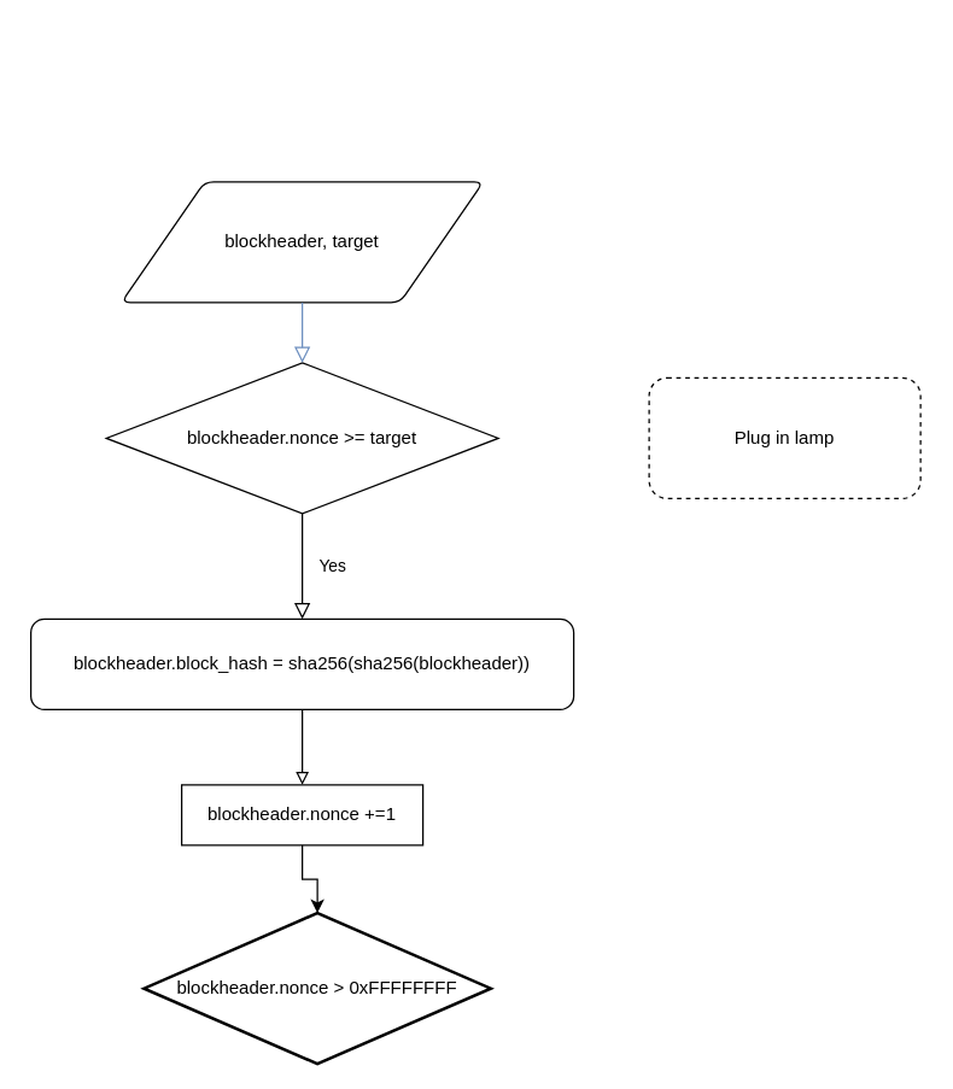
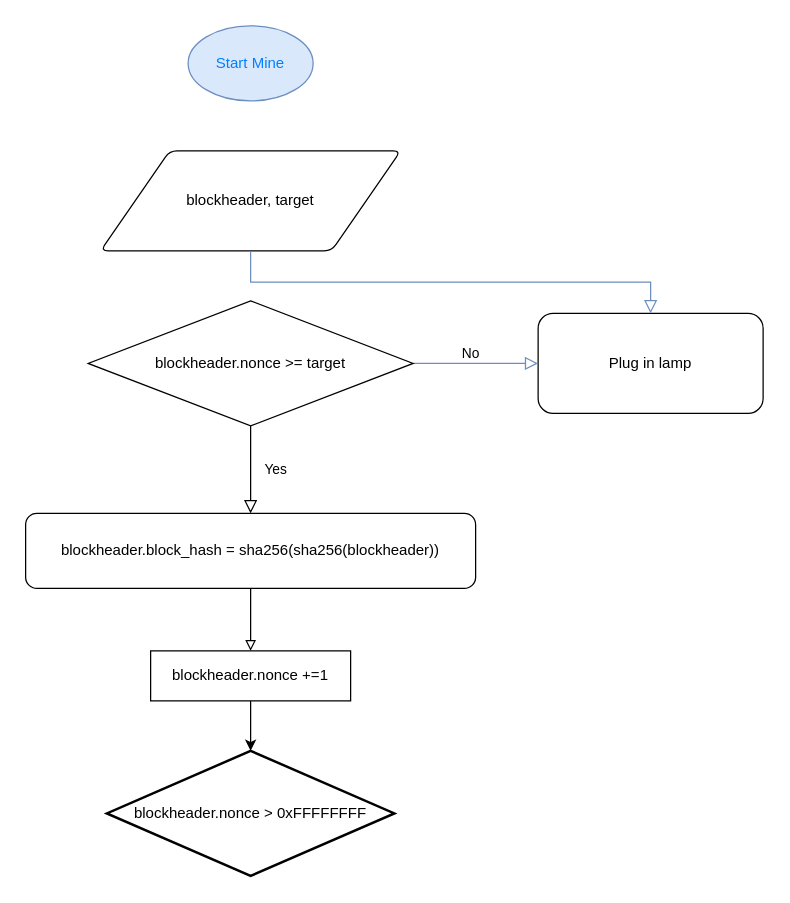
+ <mxCell id="6" value="&lt;font style=&quot;color: rgb(0, 127, 255);&quot;&gt;Start Mine&lt;/font&gt;" style="strokeWidth=1;html=1;shape=mxgraph.flowchart.start_1;whiteSpace=wrap;fillColor=#dae8fc;strokeColor=#6c8ebf;" vertex="1" parent="1"><mxGeometry x="150" y="20" width="100" height="60" as="geometry" /></mxCell>
- <mxCell id="11" style="edgeStyle=orthogonalEdgeStyle;rounded=0;orthogonalLoop=1;jettySize=auto;html=1;exitX=0.5;exitY=1;exitDx=0;exitDy=0;entryX=0.5;entryY=0;entryDx=0;entryDy=0;entryPerimeter=0;fillColor=#dae8fc;strokeColor=#6c8ebf;endArrow=block;endFill=0;endSize=8;" edge="1" parent="1" source="7" target="10"><mxGeometry relative="1" as="geometry" /></mxCell>
+ <mxCell id="11" style="edgeStyle=orthogonalEdgeStyle;rounded=0;orthogonalLoop=1;jettySize=auto;html=1;exitX=0.5;exitY=1;exitDx=0;exitDy=0;fillColor=#dae8fc;strokeColor=#6c8ebf;endArrow=block;endFill=0;endSize=8;" edge="1" parent="1" source="7" target="3"><mxGeometry relative="1" as="geometry" /></mxCell>
+ <mxCell id="8" style="edgeStyle=orthogonalEdgeStyle;rounded=0;orthogonalLoop=1;jettySize=auto;html=1;exitX=1;exitY=0.5;exitDx=0;exitDy=0;exitPerimeter=0;labelPosition=center;verticalLabelPosition=middle;align=center;verticalAlign=middle;textDirection=ltr;fillColor=#dae8fc;strokeColor=#6c8ebf;endArrow=block;endFill=0;endSize=8;" edge="1" parent="1" source="10" target="3"><mxGeometry relative="1" as="geometry" /></mxCell>
+ <mxCell id="9" value="No" style="edgeLabel;html=1;align=center;verticalAlign=bottom;resizable=0;points=[];labelPosition=center;verticalLabelPosition=top;" vertex="1" connectable="0" parent="8"><mxGeometry x="-0.104" relative="1" as="geometry"><mxPoint as="offset" /></mxGeometry></mxCell>
- <mxCell id="3" value="Plug in lamp" style="rounded=1;whiteSpace=wrap;html=1;fontSize=12;glass=0;strokeWidth=1;shadow=0;dashed=1;" parent="1" vertex="1"><mxGeometry x="430" y="250" width="180" height="80" as="geometry" /></mxCell>
+ <mxCell id="3" value="Plug in lamp" style="rounded=1;whiteSpace=wrap;html=1;fontSize=12;glass=0;strokeWidth=1;shadow=0;" parent="1" vertex="1"><mxGeometry x="430" y="250" width="180" height="80" as="geometry" /></mxCell>
- <mxCell id="14" value="blockheader.nonce &amp;gt; 0xFFFFFFFF" style="strokeWidth=2;html=1;shape=mxgraph.flowchart.decision;whiteSpace=wrap;" vertex="1" parent="1"><mxGeometry x="95" y="605" width="230" height="100" as="geometry" /></mxCell>
+ <mxCell id="14" value="blockheader.nonce &amp;gt; 0xFFFFFFFF" style="strokeWidth=2;html=1;shape=mxgraph.flowchart.decision;whiteSpace=wrap;" vertex="1" parent="1"><mxGeometry x="85" y="600" width="230" height="100" as="geometry" /></mxCell>
